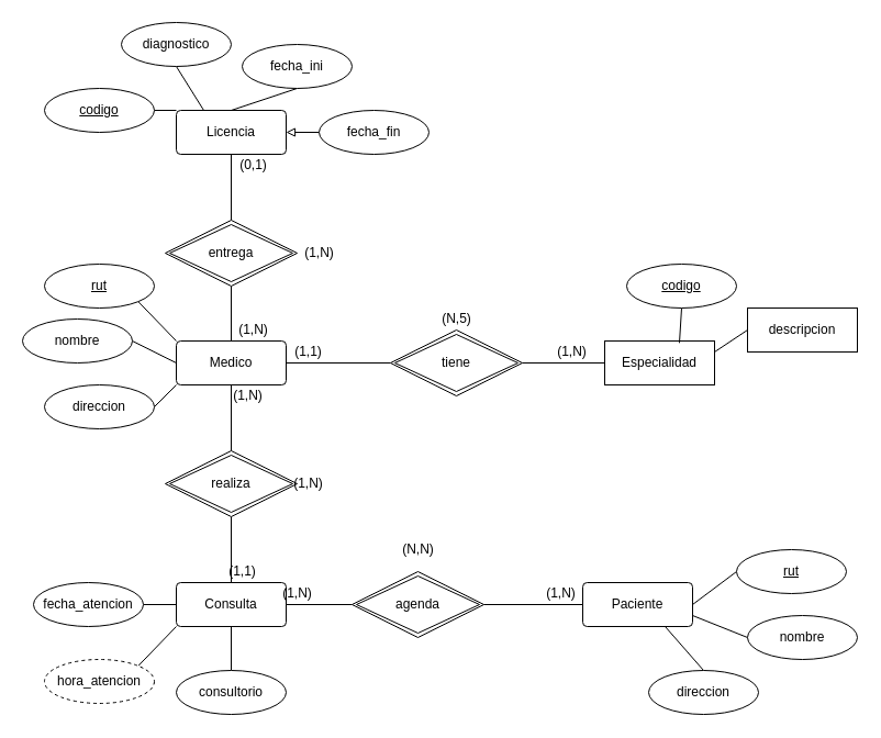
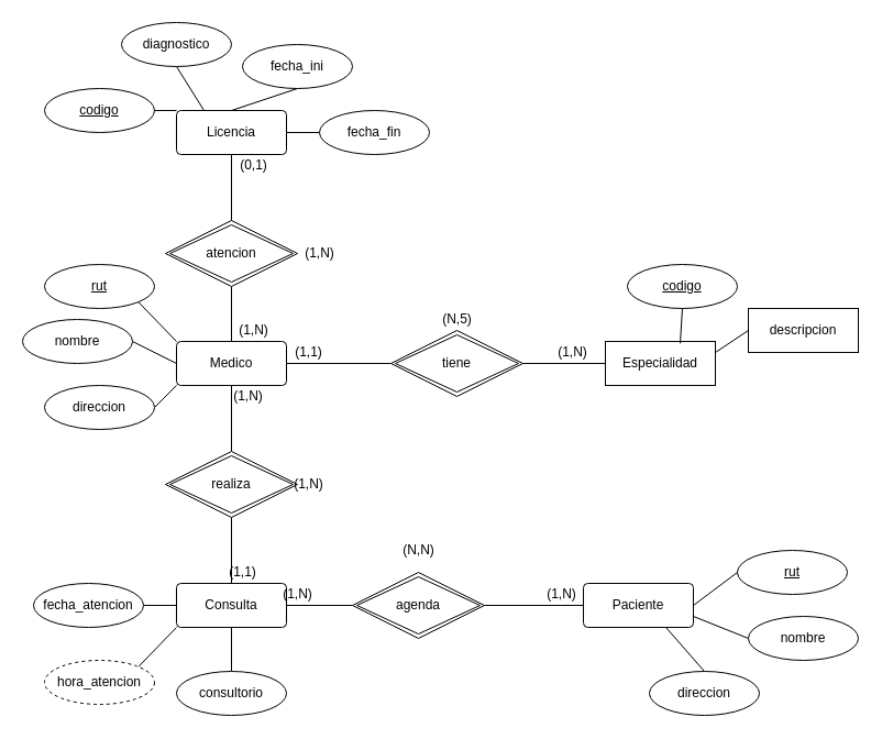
- <mxCell id="47" style="edgeStyle=none;rounded=0;orthogonalLoop=1;jettySize=auto;html=1;exitX=0;exitY=0.5;exitDx=0;exitDy=0;entryX=1;entryY=0.5;entryDx=0;entryDy=0;endArrow=block;endFill=0;" edge="1" parent="1" source="48" target="38"><mxGeometry relative="1" as="geometry" /></mxCell>
+ <mxCell id="47" style="edgeStyle=none;rounded=0;orthogonalLoop=1;jettySize=auto;html=1;exitX=0;exitY=0.5;exitDx=0;exitDy=0;entryX=1;entryY=0.5;entryDx=0;entryDy=0;endArrow=none;endFill=0;" edge="1" parent="1" source="48" target="38"><mxGeometry relative="1" as="geometry" /></mxCell>
- <mxCell id="40" value="entrega" style="shape=rhombus;double=1;perimeter=rhombusPerimeter;whiteSpace=wrap;html=1;align=center;" vertex="1" parent="1"><mxGeometry x="150" y="200" width="120" height="60" as="geometry" /></mxCell>
+ <mxCell id="40" value="atencion" style="shape=rhombus;double=1;perimeter=rhombusPerimeter;whiteSpace=wrap;html=1;align=center;" vertex="1" parent="1"><mxGeometry x="150" y="200" width="120" height="60" as="geometry" /></mxCell>
